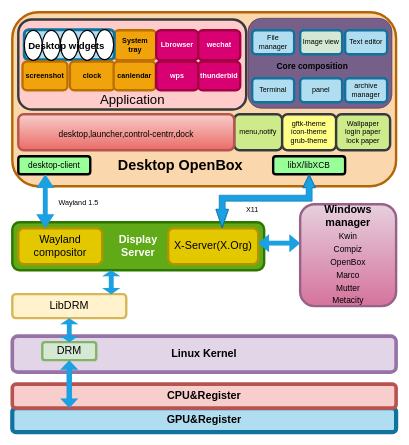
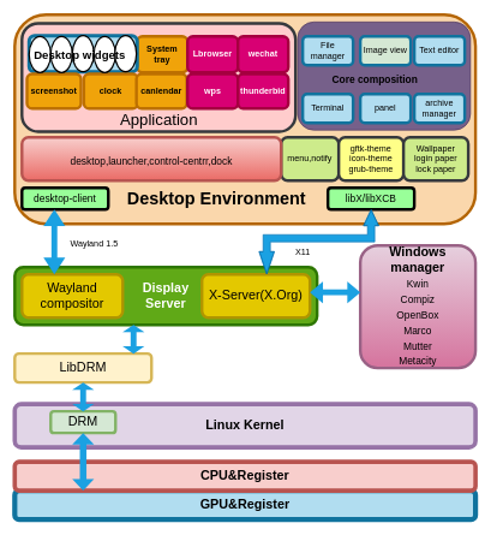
- <mxCell id="24" value="&lt;b&gt;&lt;font style=&quot;font-size: 24px&quot;&gt;Desktop OpenBox&lt;/font&gt;&lt;/b&gt;" style="text;html=1;resizable=0;autosize=1;align=center;verticalAlign=middle;points=[];fillColor=none;strokeColor=none;rounded=0;fontSize=12;" parent="1" vertex="1"><mxGeometry x="170" y="265" width="260" height="20" as="geometry" /></mxCell>
+ <mxCell id="24" value="&lt;b&gt;&lt;font style=&quot;font-size: 24px&quot;&gt;Desktop Environment&lt;/font&gt;&lt;/b&gt;" style="text;html=1;resizable=0;autosize=1;align=center;verticalAlign=middle;points=[];fillColor=none;strokeColor=none;rounded=0;fontSize=12;" parent="1" vertex="1"><mxGeometry x="170" y="265" width="260" height="20" as="geometry" /></mxCell>
